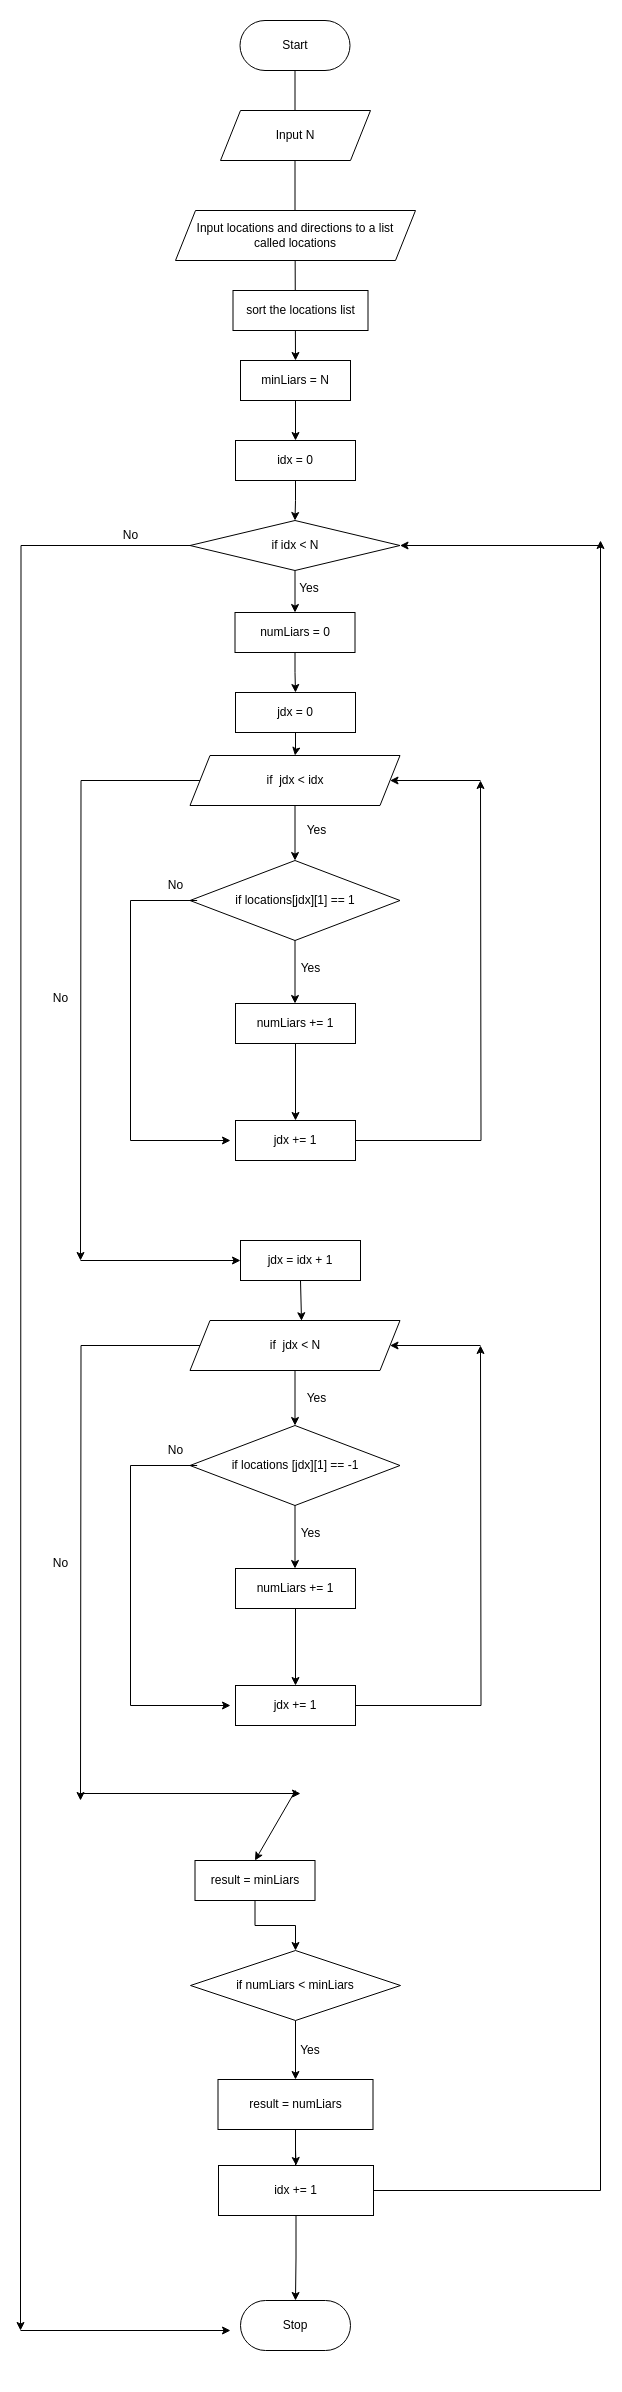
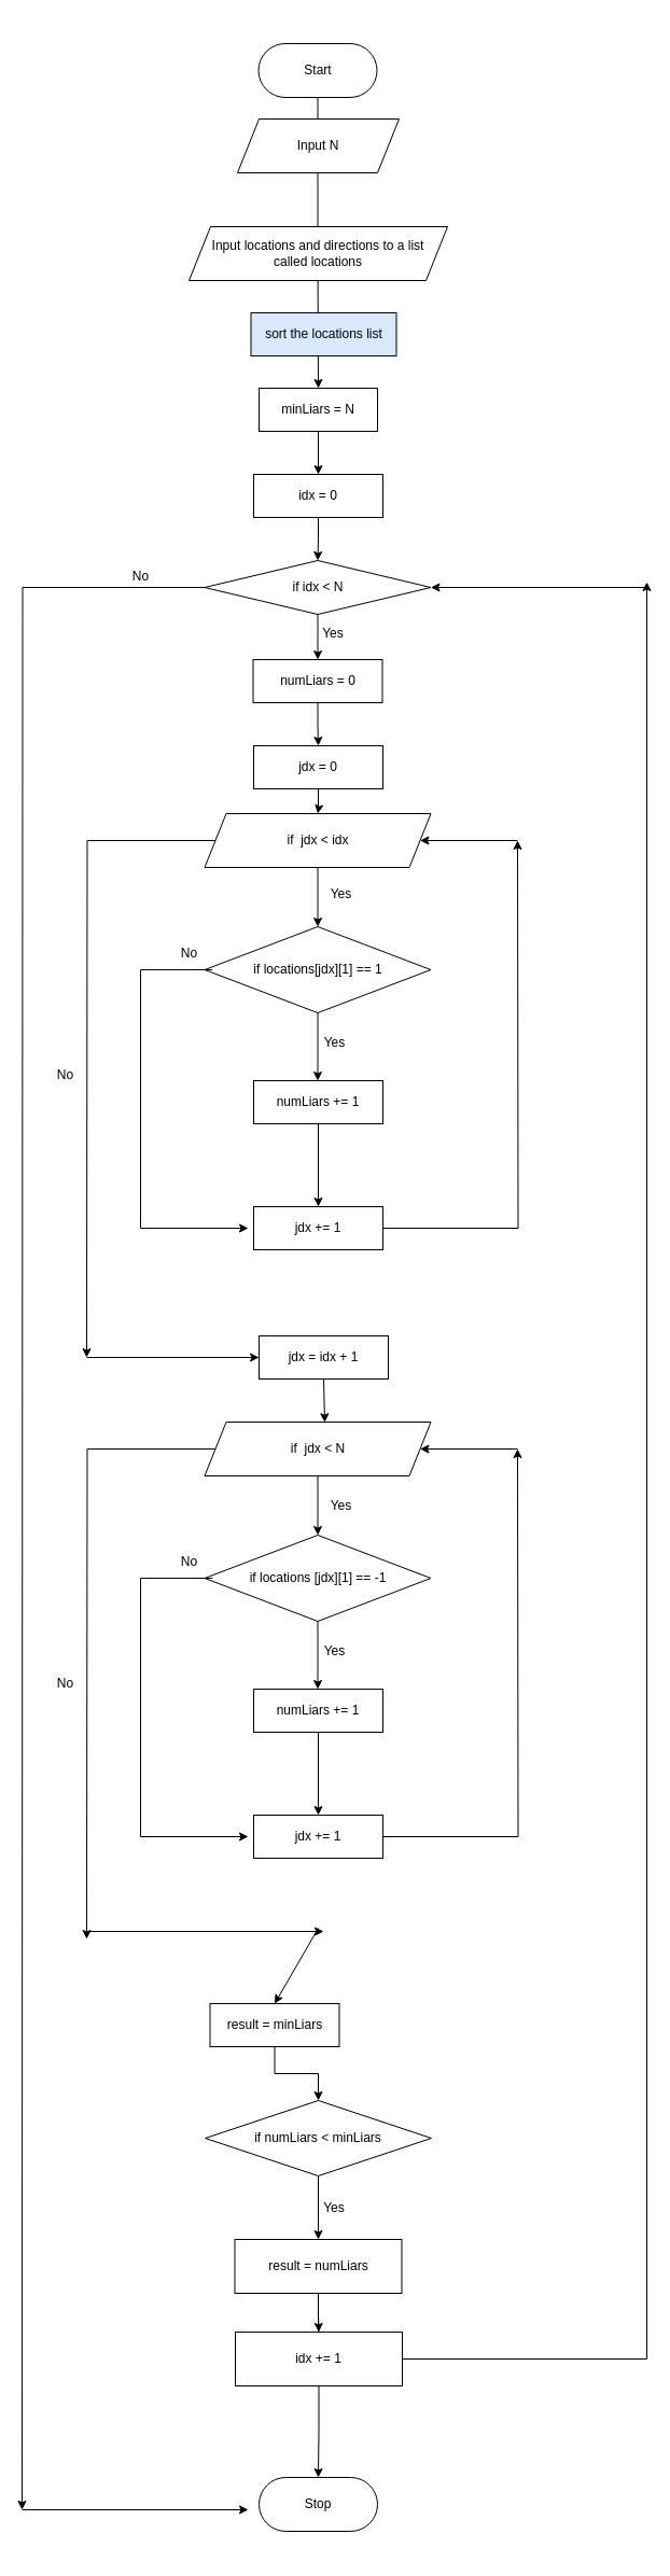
- <mxCell id="3" value="Start" style="rounded=1;whiteSpace=wrap;html=1;arcSize=50;" parent="1" vertex="1"><mxGeometry x="239.5" y="20" width="110" height="50" as="geometry" /></mxCell>
+ <mxCell id="3" value="Start" style="rounded=1;whiteSpace=wrap;html=1;arcSize=50;" parent="1" vertex="1"><mxGeometry x="239.5" y="40" width="110" height="50" as="geometry" /></mxCell>
- <mxCell id="9" value="sort the locations list" style="rounded=1;whiteSpace=wrap;html=1;arcSize=0;" parent="1" vertex="1"><mxGeometry x="232.5" y="290" width="135" height="40" as="geometry" /></mxCell>
+ <mxCell id="9" value="sort the locations list" style="rounded=1;whiteSpace=wrap;html=1;arcSize=0;fillColor=#dae8fc;" parent="1" vertex="1"><mxGeometry x="232.5" y="290" width="135" height="40" as="geometry" /></mxCell>
